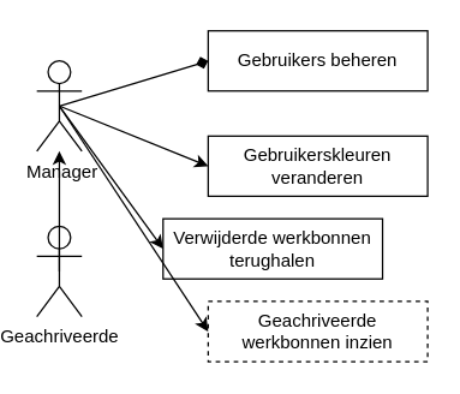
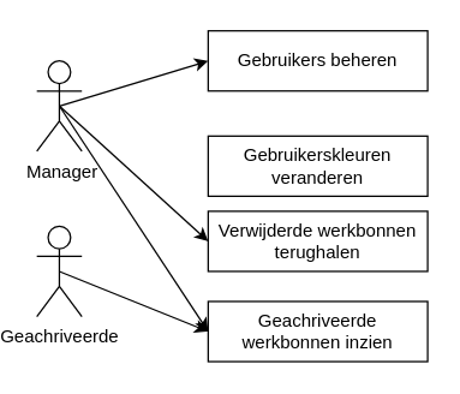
- <mxCell id="5" value="" style="endArrow=diamond;html=1;rounded=0;entryX=0;entryY=0.5;entryDx=0;entryDy=0;exitX=0.5;exitY=0.5;exitDx=0;exitDy=0;exitPerimeter=0;" edge="1" parent="1" source="4" target="2"><mxGeometry width="50" height="50" relative="1" as="geometry"><mxPoint x="20" y="240" as="sourcePoint" /><mxPoint x="70" y="190" as="targetPoint" /></mxGeometry></mxCell>
+ <mxCell id="5" value="" style="endArrow=classic;html=1;rounded=0;entryX=0;entryY=0.5;entryDx=0;entryDy=0;exitX=0.5;exitY=0.5;exitDx=0;exitDy=0;exitPerimeter=0;" edge="1" parent="1" source="4" target="2"><mxGeometry width="50" height="50" relative="1" as="geometry"><mxPoint x="20" y="240" as="sourcePoint" /><mxPoint x="70" y="190" as="targetPoint" /></mxGeometry></mxCell>
- <mxCell id="6" value="" style="endArrow=classic;html=1;rounded=0;exitX=0.5;exitY=0.5;exitDx=0;exitDy=0;exitPerimeter=0;entryX=0;entryY=0.5;entryDx=0;entryDy=0;" edge="1" parent="1" source="4" target="3"><mxGeometry width="50" height="50" relative="1" as="geometry"><mxPoint x="40" y="270" as="sourcePoint" /><mxPoint x="90" y="220" as="targetPoint" /></mxGeometry></mxCell>
- <mxCell id="12" value="" style="endArrow=classic;html=1;rounded=0;exitX=0.5;exitY=0.5;exitDx=0;exitDy=0;exitPerimeter=0;" edge="1" parent="1" source="11" target="4"><mxGeometry width="50" height="50" relative="1" as="geometry"><mxPoint x="60" y="160" as="sourcePoint" /><mxPoint x="110" y="110" as="targetPoint" /></mxGeometry></mxCell>
+ <mxCell id="12" value="" style="endArrow=classic;html=1;rounded=0;exitX=0.5;exitY=0.5;exitDx=0;exitDy=0;exitPerimeter=0;entryX=0;entryY=0.5;entryDx=0;entryDy=0;" edge="1" parent="1" source="11" target="8"><mxGeometry width="50" height="50" relative="1" as="geometry"><mxPoint x="60" y="160" as="sourcePoint" /><mxPoint x="110" y="110" as="targetPoint" /></mxGeometry></mxCell>
- <mxCell id="7" value="Verwijderde werkbonnen terughalen" style="rounded=0;whiteSpace=wrap;html=1;" vertex="1" parent="1"><mxGeometry x="104" y="145" width="146" height="40" as="geometry" /></mxCell>
+ <mxCell id="7" value="Verwijderde werkbonnen terughalen" style="rounded=0;whiteSpace=wrap;html=1;" vertex="1" parent="1"><mxGeometry x="134" y="140" width="146" height="40" as="geometry" /></mxCell>
- <mxCell id="8" value="Geachriveerde werkbonnen inzien" style="rounded=0;whiteSpace=wrap;html=1;dashed=1;" vertex="1" parent="1"><mxGeometry x="134" y="200" width="146" height="40" as="geometry" /></mxCell>
+ <mxCell id="8" value="Geachriveerde werkbonnen inzien" style="rounded=0;whiteSpace=wrap;html=1;" vertex="1" parent="1"><mxGeometry x="134" y="200" width="146" height="40" as="geometry" /></mxCell>
